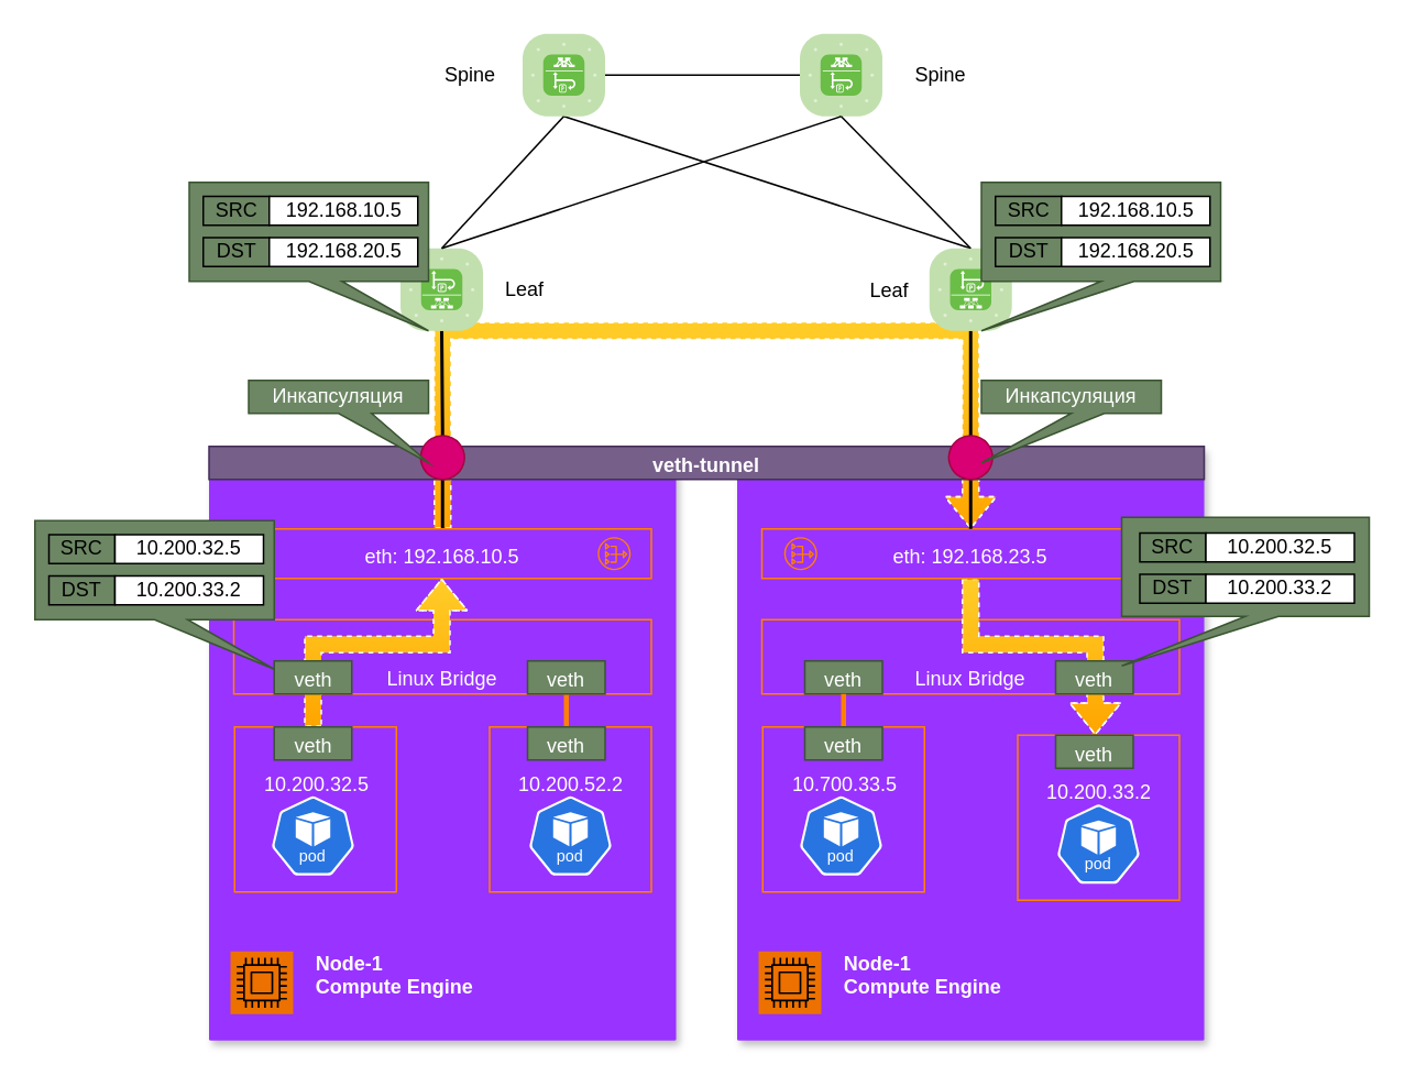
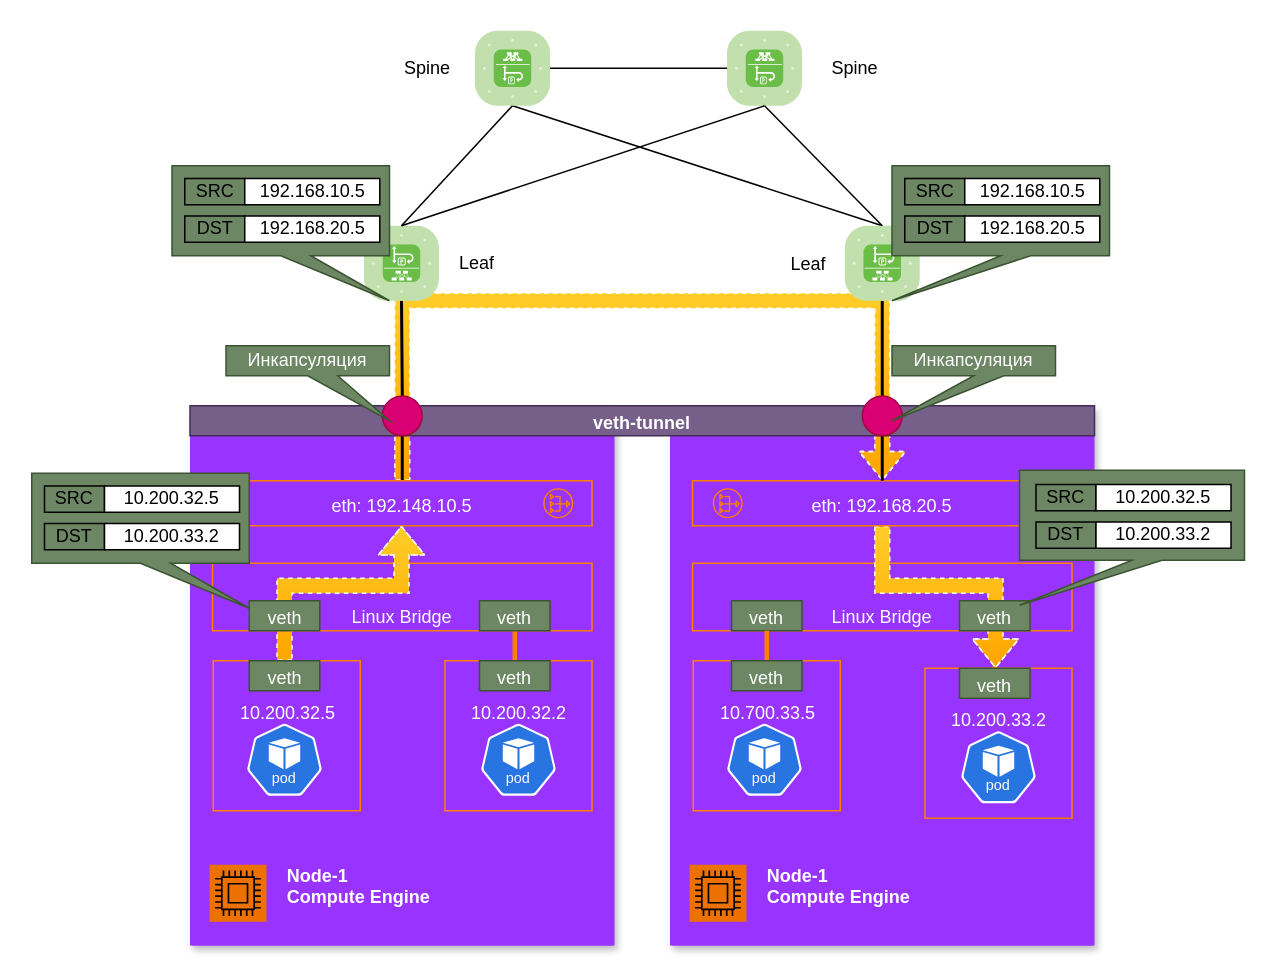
- <mxCell id="12" value="&lt;font color=&quot;#ffffff&quot;&gt;eth: 192.168.10.5&lt;/font&gt;" style="outlineConnect=0;gradientColor=none;html=1;whiteSpace=wrap;fontSize=12;fontStyle=0;strokeColor=#FF8000;fillColor=none;verticalAlign=middle;align=center;fontColor=#879196;spacingTop=3;" vertex="1" parent="1"><mxGeometry x="141" y="320" width="253" height="30" as="geometry" /></mxCell>
+ <mxCell id="12" value="&lt;font color=&quot;#ffffff&quot;&gt;eth: 192.148.10.5&lt;/font&gt;" style="outlineConnect=0;gradientColor=none;html=1;whiteSpace=wrap;fontSize=12;fontStyle=0;strokeColor=#FF8000;fillColor=none;verticalAlign=middle;align=center;fontColor=#879196;spacingTop=3;" vertex="1" parent="1"><mxGeometry x="141" y="320" width="253" height="30" as="geometry" /></mxCell>
- <mxCell id="29" value="&lt;font color=&quot;#ffffff&quot;&gt;eth: 192.168.23.5&lt;/font&gt;" style="outlineConnect=0;gradientColor=none;html=1;whiteSpace=wrap;fontSize=12;fontStyle=0;strokeColor=#FF8000;fillColor=none;verticalAlign=middle;align=center;fontColor=#879196;spacingTop=3;" vertex="1" parent="1"><mxGeometry x="461" y="320" width="253" height="30" as="geometry" /></mxCell>
+ <mxCell id="29" value="&lt;font color=&quot;#ffffff&quot;&gt;eth: 192.168.20.5&lt;/font&gt;" style="outlineConnect=0;gradientColor=none;html=1;whiteSpace=wrap;fontSize=12;fontStyle=0;strokeColor=#FF8000;fillColor=none;verticalAlign=middle;align=center;fontColor=#879196;spacingTop=3;" vertex="1" parent="1"><mxGeometry x="461" y="320" width="253" height="30" as="geometry" /></mxCell>
- <mxCell id="22" value="10.200.52.2" style="text;html=1;align=center;verticalAlign=middle;resizable=0;points=[];autosize=1;strokeColor=none;fillColor=none;fontColor=#FFFFFF;" vertex="1" parent="1"><mxGeometry x="300" y="460" width="90" height="30" as="geometry" /></mxCell>
+ <mxCell id="22" value="10.200.32.2" style="text;html=1;align=center;verticalAlign=middle;resizable=0;points=[];autosize=1;strokeColor=none;fillColor=none;fontColor=#FFFFFF;" vertex="1" parent="1"><mxGeometry x="300" y="460" width="90" height="30" as="geometry" /></mxCell>
